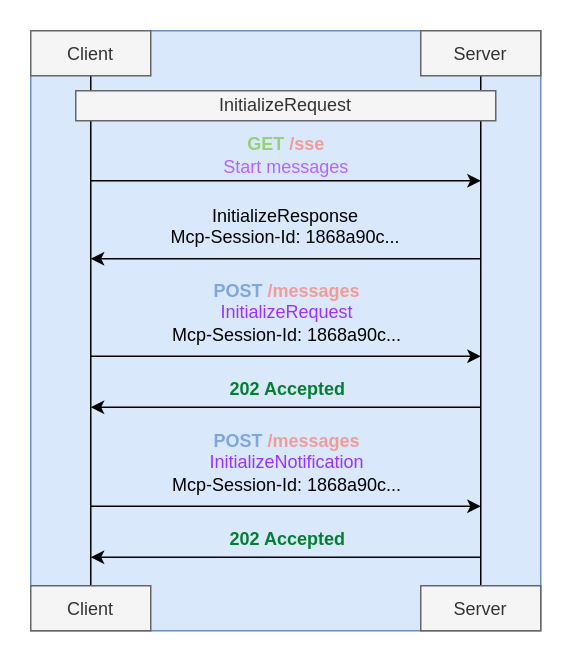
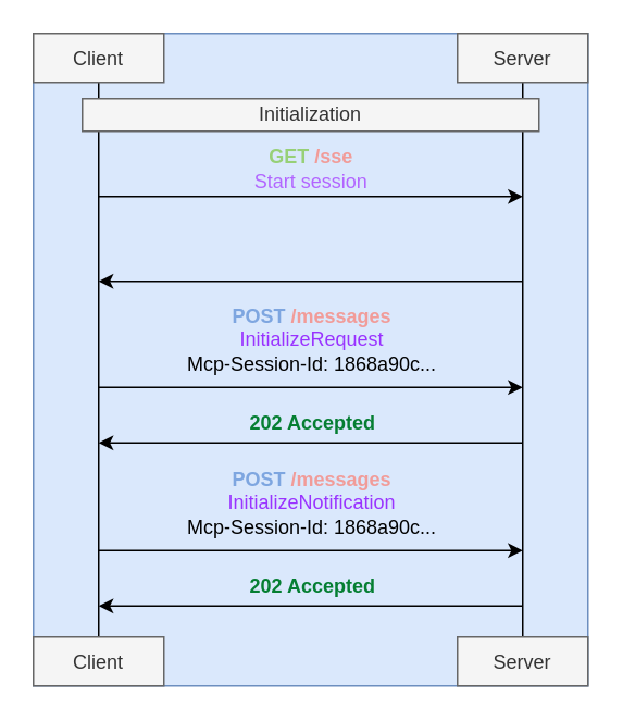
- <mxCell id="7" value="InitializeRequest" style="rounded=0;whiteSpace=wrap;html=1;fillColor=#f5f5f5;fontColor=#333333;strokeColor=#666666;" vertex="1" parent="1"><mxGeometry x="50" y="60" width="280" height="20" as="geometry" /></mxCell>
+ <mxCell id="7" value="Initialization" style="rounded=0;whiteSpace=wrap;html=1;fillColor=#f5f5f5;fontColor=#333333;strokeColor=#666666;" vertex="1" parent="1"><mxGeometry x="50" y="60" width="280" height="20" as="geometry" /></mxCell>
- <mxCell id="11" value="&lt;font style=&quot;color: rgb(151, 208, 119);&quot;&gt;&lt;b&gt;GET&lt;/b&gt;&lt;/font&gt;&lt;b&gt; &lt;font style=&quot;color: rgb(241, 156, 153);&quot;&gt;/sse&lt;/font&gt;&lt;/b&gt;&lt;div&gt;&lt;font style=&quot;color: rgb(178, 102, 255);&quot;&gt;Start messages&lt;/font&gt;&lt;/div&gt;" style="text;html=1;align=center;verticalAlign=middle;resizable=0;points=[];autosize=1;strokeColor=none;fillColor=none;" vertex="1" parent="1"><mxGeometry x="145" y="83" width="90" height="40" as="geometry" /></mxCell>
+ <mxCell id="11" value="&lt;font style=&quot;color: rgb(151, 208, 119);&quot;&gt;&lt;b&gt;GET&lt;/b&gt;&lt;/font&gt;&lt;b&gt; &lt;font style=&quot;color: rgb(241, 156, 153);&quot;&gt;/sse&lt;/font&gt;&lt;/b&gt;&lt;div&gt;&lt;font style=&quot;color: rgb(178, 102, 255);&quot;&gt;Start session&lt;/font&gt;&lt;/div&gt;" style="text;html=1;align=center;verticalAlign=middle;resizable=0;points=[];autosize=1;strokeColor=none;fillColor=none;" vertex="1" parent="1"><mxGeometry x="145" y="83" width="90" height="40" as="geometry" /></mxCell>
- <mxCell id="12" value="&lt;font style=&quot;color: rgb(154, 199, 191);&quot;&gt;&lt;span style=&quot;font-family: Helvetica; font-size: 12px; font-style: normal; font-variant-ligatures: normal; font-variant-caps: normal; font-weight: 400; letter-spacing: normal; orphans: 2; text-indent: 0px; text-transform: none; widows: 2; word-spacing: 0px; -webkit-text-stroke-width: 0px; white-space: normal; text-decoration-thickness: initial; text-decoration-style: initial; text-decoration-color: initial; float: none; display: inline !important; color: rgb(0, 0, 0);&quot;&gt;InitializeResponse&lt;/span&gt;&lt;br style=&quot;forced-color-adjust: none; font-family: Helvetica; font-size: 12px; font-style: normal; font-variant-ligatures: normal; font-variant-caps: normal; font-weight: 400; letter-spacing: normal; orphans: 2; text-indent: 0px; text-transform: none; widows: 2; word-spacing: 0px; -webkit-text-stroke-width: 0px; white-space: normal; text-decoration-thickness: initial; text-decoration-style: initial; text-decoration-color: initial; color: rgb(0, 0, 0);&quot;&gt;&lt;span style=&quot;font-family: Helvetica; font-size: 12px; font-style: normal; font-variant-ligatures: normal; font-variant-caps: normal; font-weight: 400; letter-spacing: normal; orphans: 2; text-indent: 0px; text-transform: none; widows: 2; word-spacing: 0px; -webkit-text-stroke-width: 0px; white-space: normal; text-decoration-thickness: initial; text-decoration-style: initial; text-decoration-color: initial; float: none; display: inline !important; color: rgb(0, 0, 0);&quot;&gt;Mcp-Session-Id: 1868a90c...&lt;/span&gt;&lt;/font&gt;&lt;div&gt;&lt;br&gt;&lt;/div&gt;" style="text;whiteSpace=wrap;html=1;align=center;" vertex="1" parent="1"><mxGeometry x="110" y="130" width="160" height="44" as="geometry" /></mxCell>
